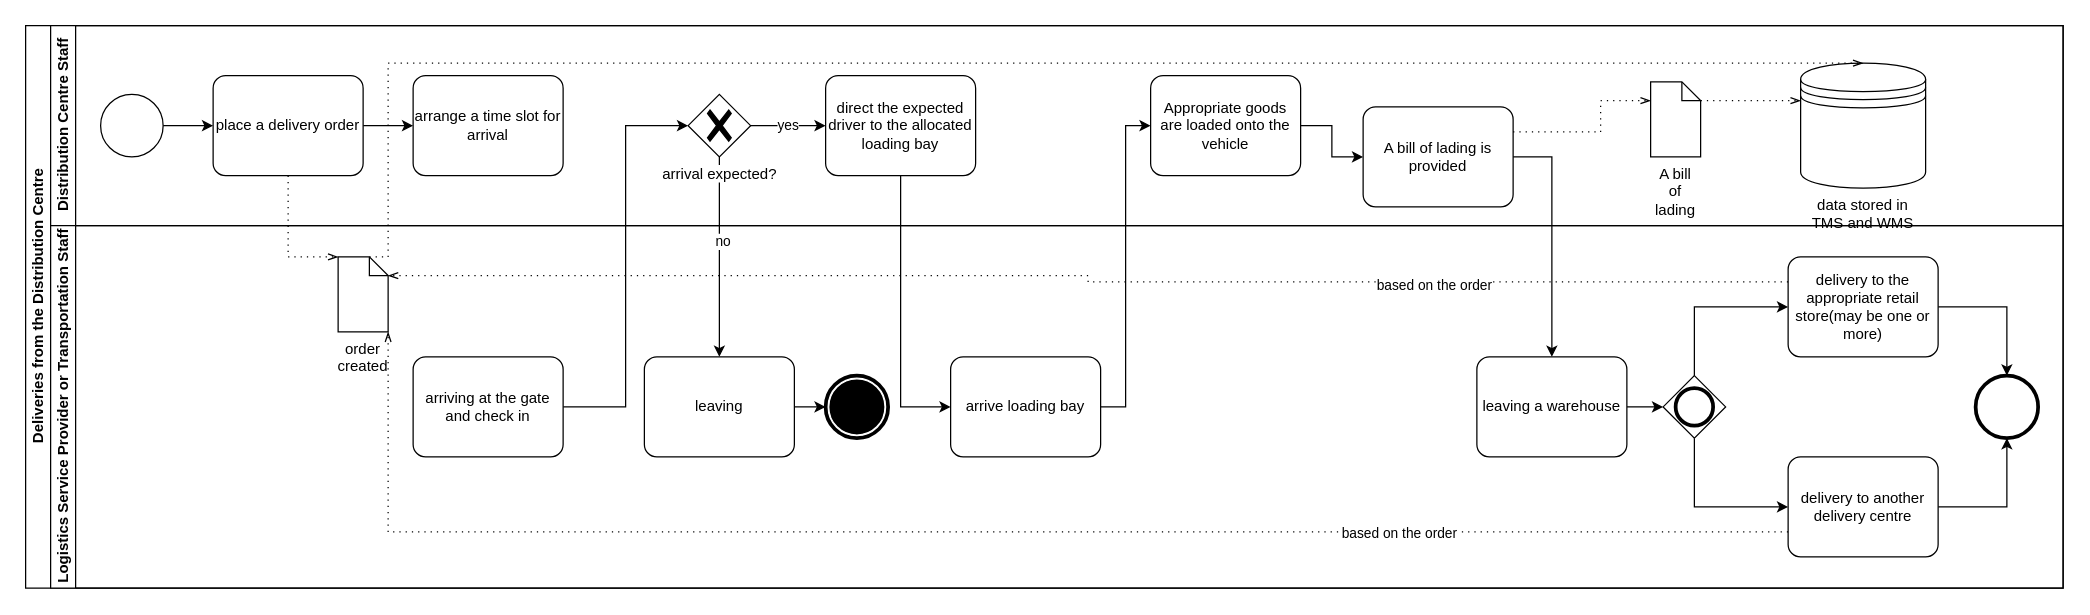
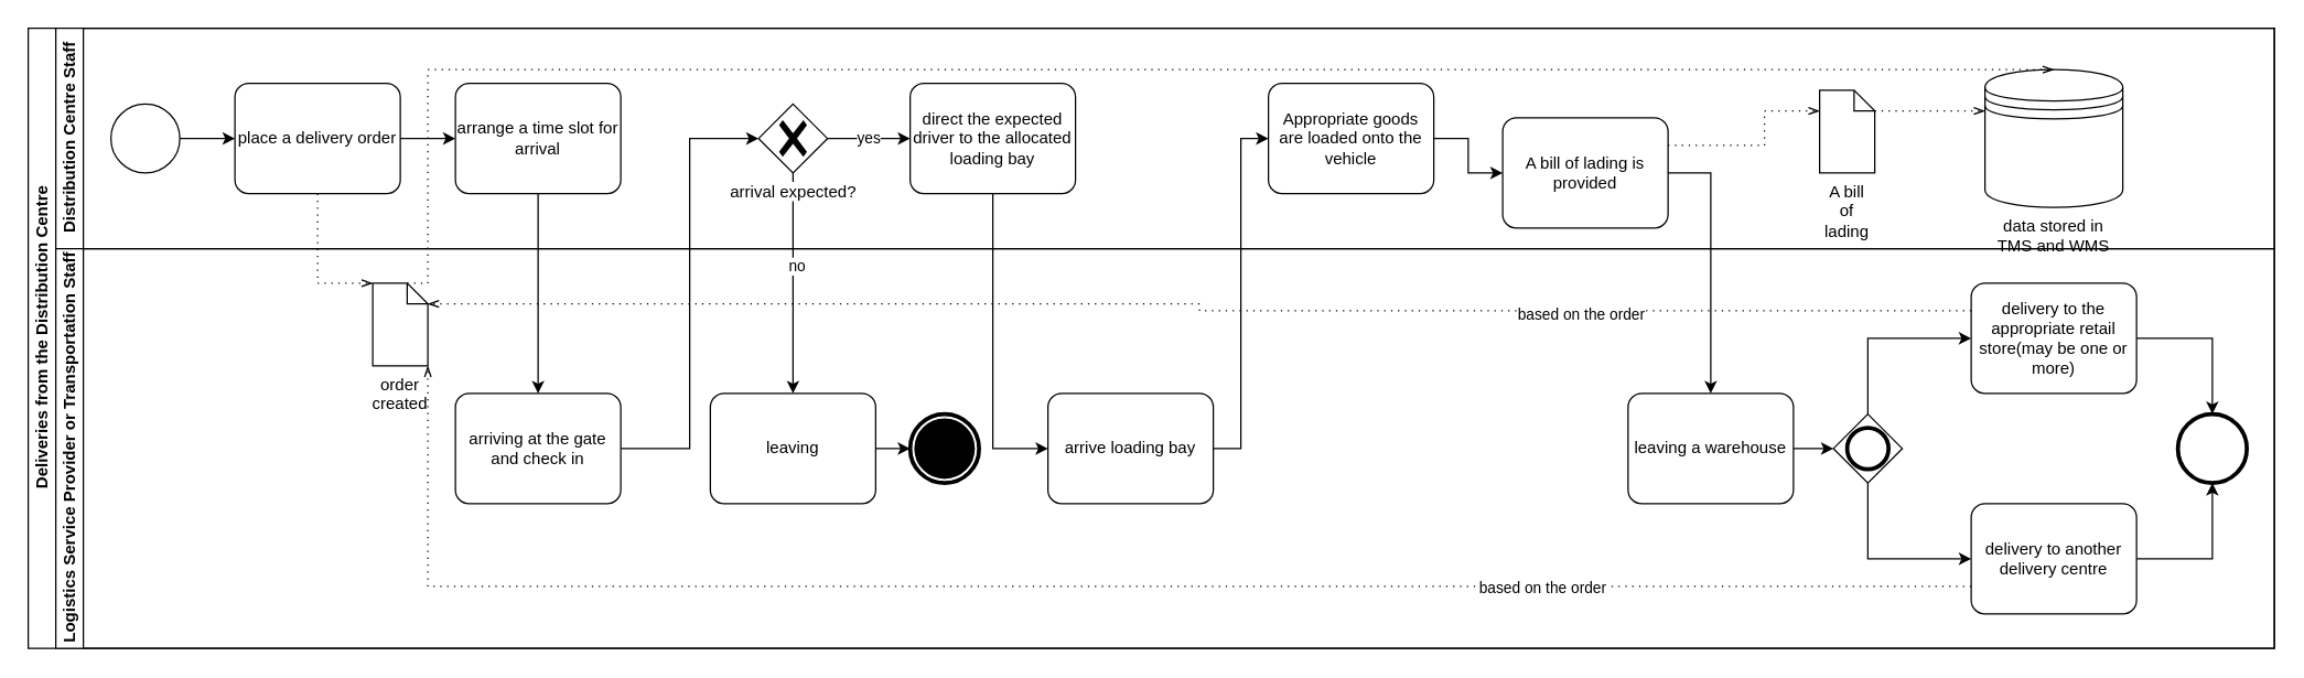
+ <mxCell id="3" style="edgeStyle=orthogonalEdgeStyle;rounded=0;orthogonalLoop=1;jettySize=auto;html=1;" parent="2" source="12" target="29" edge="1"><mxGeometry relative="1" as="geometry"><mxPoint x="430" y="320" as="targetPoint" /></mxGeometry></mxCell>
